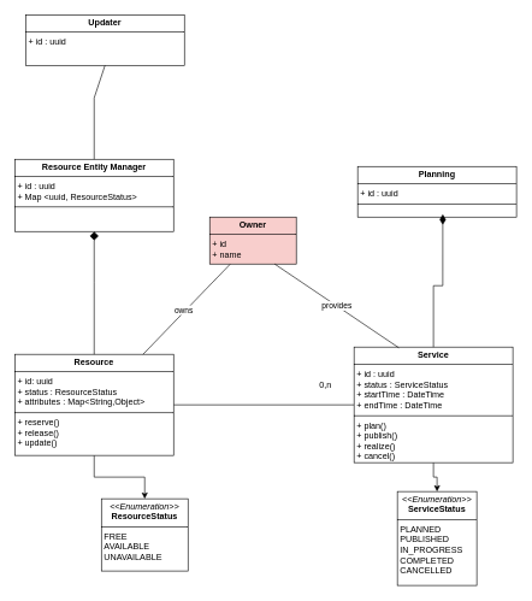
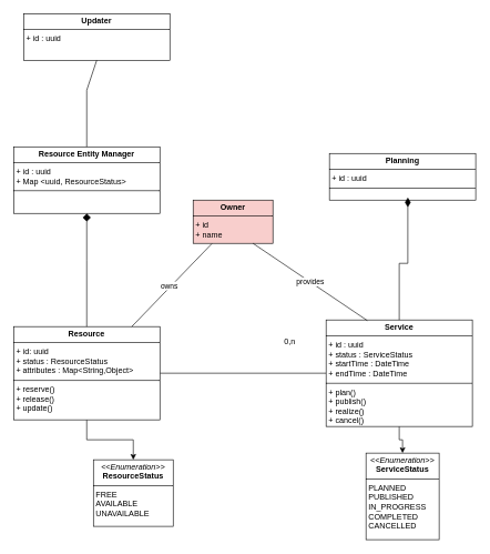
- <mxCell id="12" value="0,n" style="text;html=1;align=center;verticalAlign=middle;resizable=0;points=[];autosize=1;strokeColor=none;fillColor=none;rounded=0;" parent="1" vertex="1"><mxGeometry x="430" y="518" width="40" height="30" as="geometry" /></mxCell>
+ <mxCell id="12" value="0,n" style="text;html=1;align=center;verticalAlign=middle;resizable=0;points=[];autosize=1;strokeColor=none;fillColor=none;rounded=0;" parent="1" vertex="1"><mxGeometry x="415" y="498" width="40" height="30" as="geometry" /></mxCell>
